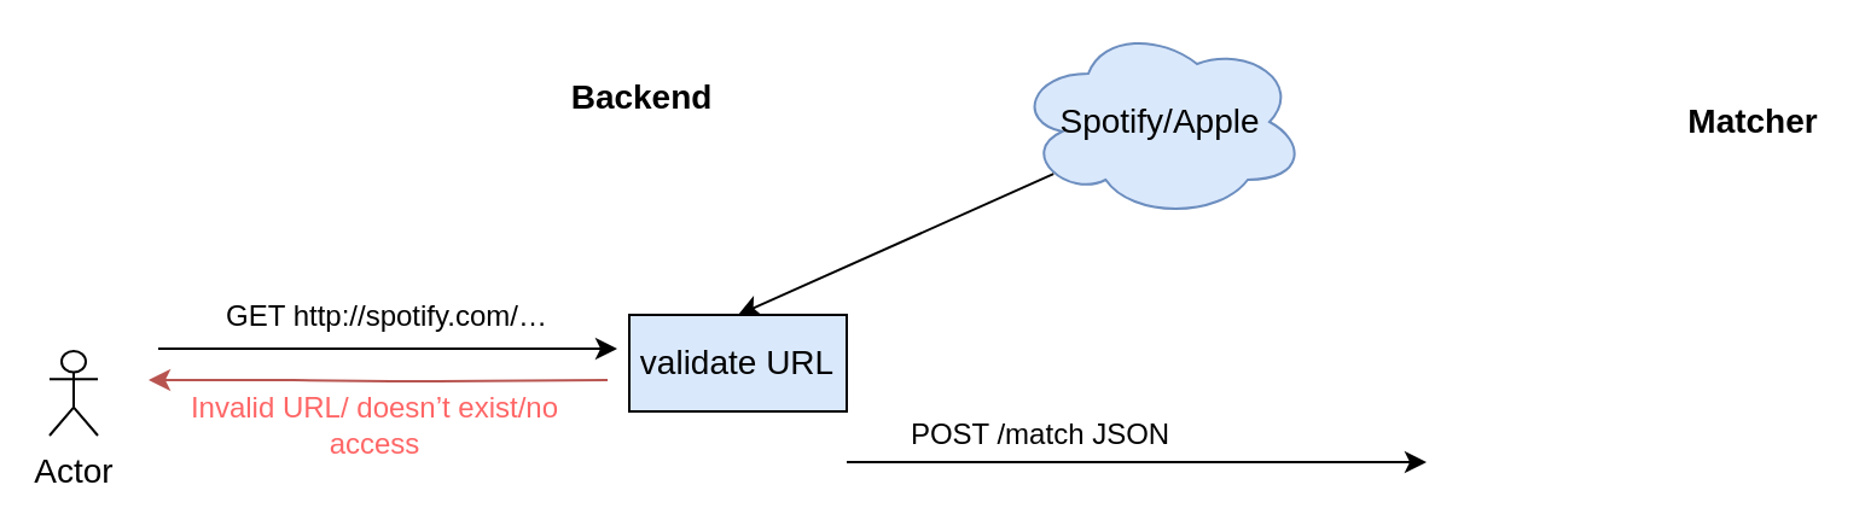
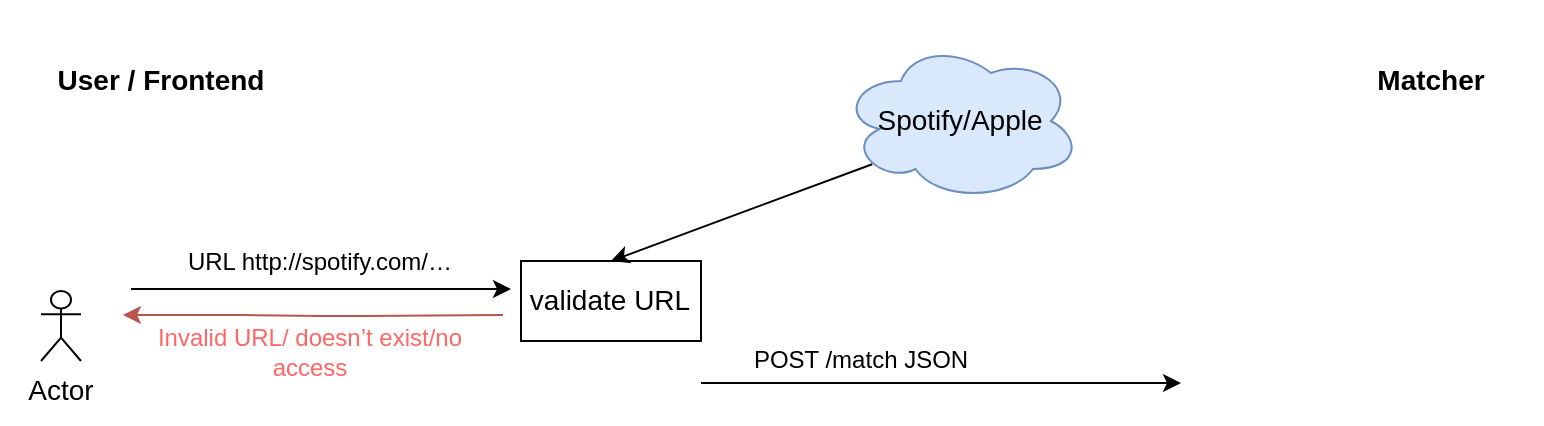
+ <mxCell id="2" value="&lt;font style=&quot;font-size: 14px&quot;&gt;&lt;b&gt;User / Frontend&lt;/b&gt;&lt;/font&gt;" style="text;html=1;align=center;verticalAlign=middle;resizable=0;points=[];autosize=1;strokeColor=none;fillColor=none;" vertex="1" parent="1"><mxGeometry x="20" y="30" width="120" height="20" as="geometry" /></mxCell>
- <mxCell id="3" value="&lt;font style=&quot;font-size: 14px&quot;&gt;&lt;b&gt;Backend&lt;/b&gt;&lt;/font&gt;" style="text;html=1;align=center;verticalAlign=middle;resizable=0;points=[];autosize=1;strokeColor=none;fillColor=none;" vertex="1" parent="1"><mxGeometry x="230" y="30" width="70" height="20" as="geometry" /></mxCell>
- <mxCell id="8" value="Spotify/Apple" style="ellipse;shape=cloud;whiteSpace=wrap;html=1;fontSize=14;fillColor=#dae8fc;strokeColor=#6c8ebf;" vertex="1" parent="1"><mxGeometry x="420" y="10" width="120" height="80" as="geometry" /></mxCell>
+ <mxCell id="8" value="Spotify/Apple" style="ellipse;shape=cloud;whiteSpace=wrap;html=1;fontSize=14;fillColor=#dae8fc;strokeColor=#6c8ebf;" vertex="1" parent="1"><mxGeometry x="420" y="20" width="120" height="80" as="geometry" /></mxCell>
- <mxCell id="13" value="&lt;font style=&quot;font-size: 14px&quot;&gt;&lt;b&gt;Matcher&lt;br&gt;&lt;/b&gt;&lt;/font&gt;" style="text;html=1;align=center;verticalAlign=middle;resizable=0;points=[];autosize=1;strokeColor=none;fillColor=none;" vertex="1" parent="1"><mxGeometry x="690" y="40" width="70" height="20" as="geometry" /></mxCell>
+ <mxCell id="13" value="&lt;font style=&quot;font-size: 14px&quot;&gt;&lt;b&gt;Matcher&lt;br&gt;&lt;/b&gt;&lt;/font&gt;" style="text;html=1;align=center;verticalAlign=middle;resizable=0;points=[];autosize=1;strokeColor=none;fillColor=none;" vertex="1" parent="1"><mxGeometry x="680" y="30" width="70" height="20" as="geometry" /></mxCell>
- <mxCell id="5" value="GET http://spotify.com/…" style="text;html=1;strokeColor=none;fillColor=none;align=center;verticalAlign=middle;whiteSpace=wrap;rounded=0;" vertex="1" parent="1"><mxGeometry x="70" y="116" width="180" height="30" as="geometry" /></mxCell>
+ <mxCell id="5" value="URL http://spotify.com/…" style="text;html=1;strokeColor=none;fillColor=none;align=center;verticalAlign=middle;whiteSpace=wrap;rounded=0;" vertex="1" parent="1"><mxGeometry x="70" y="116" width="180" height="30" as="geometry" /></mxCell>
- <mxCell id="7" value="validate URL" style="rounded=0;whiteSpace=wrap;html=1;fontSize=14;fillColor=#dae8fc;" vertex="1" parent="1"><mxGeometry x="260" y="130" width="90" height="40" as="geometry" /></mxCell>
+ <mxCell id="7" value="validate URL" style="rounded=0;whiteSpace=wrap;html=1;fontSize=14;" vertex="1" parent="1"><mxGeometry x="260" y="130" width="90" height="40" as="geometry" /></mxCell>
